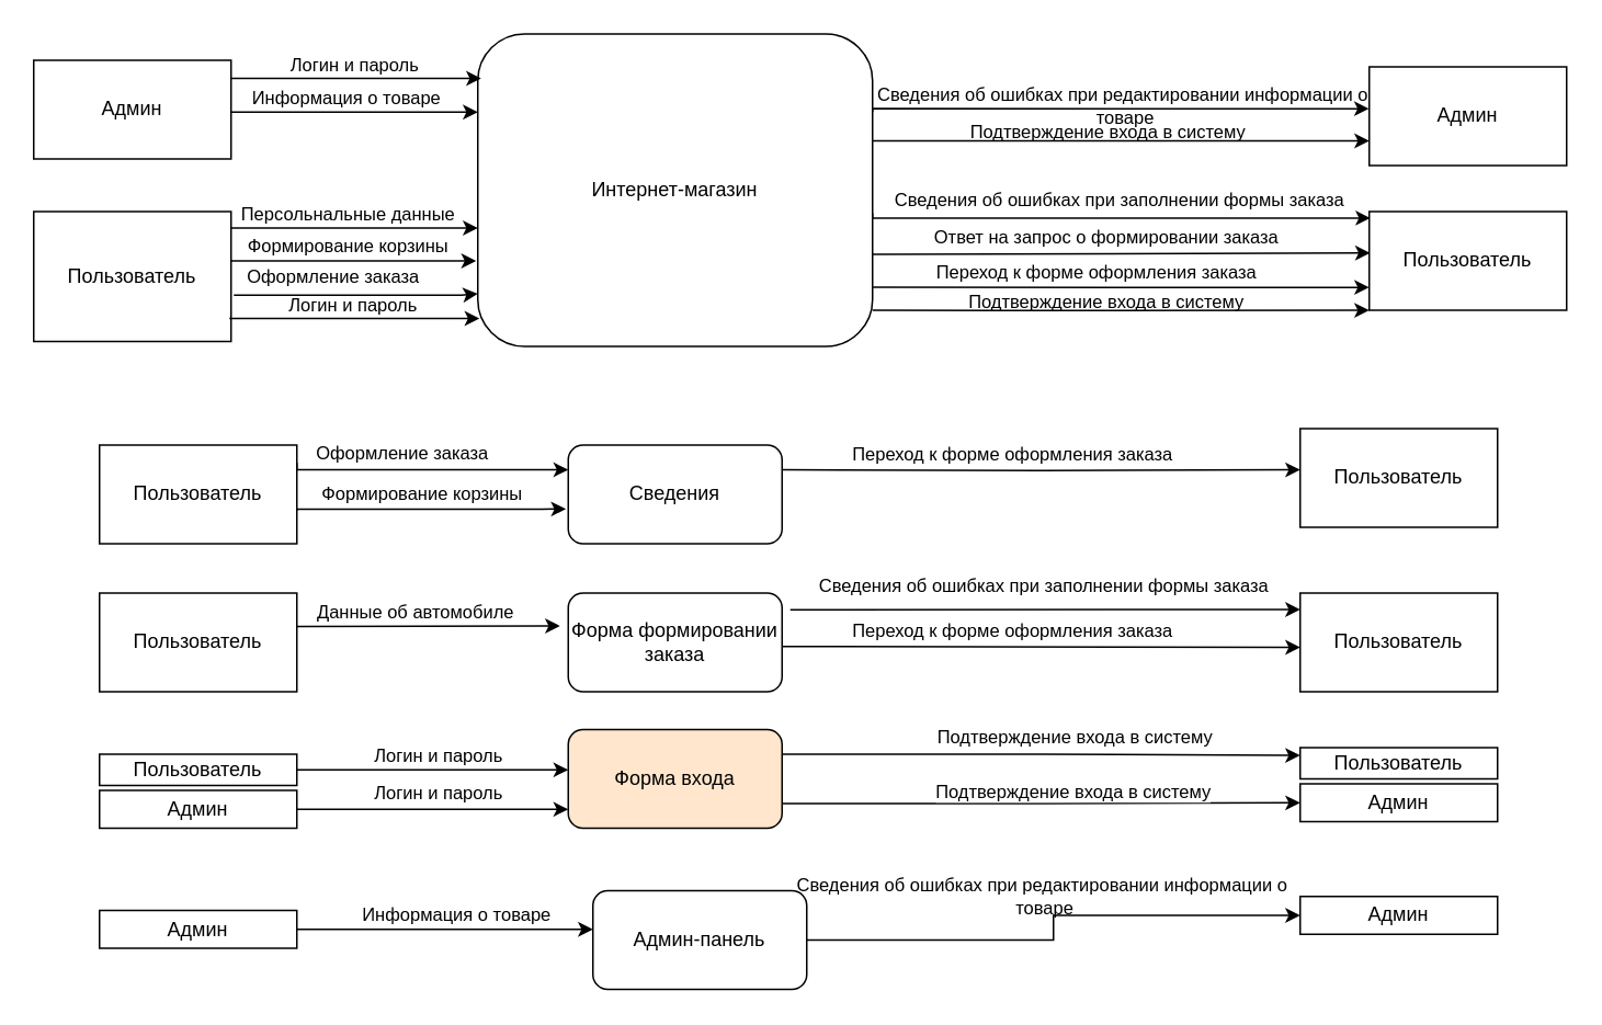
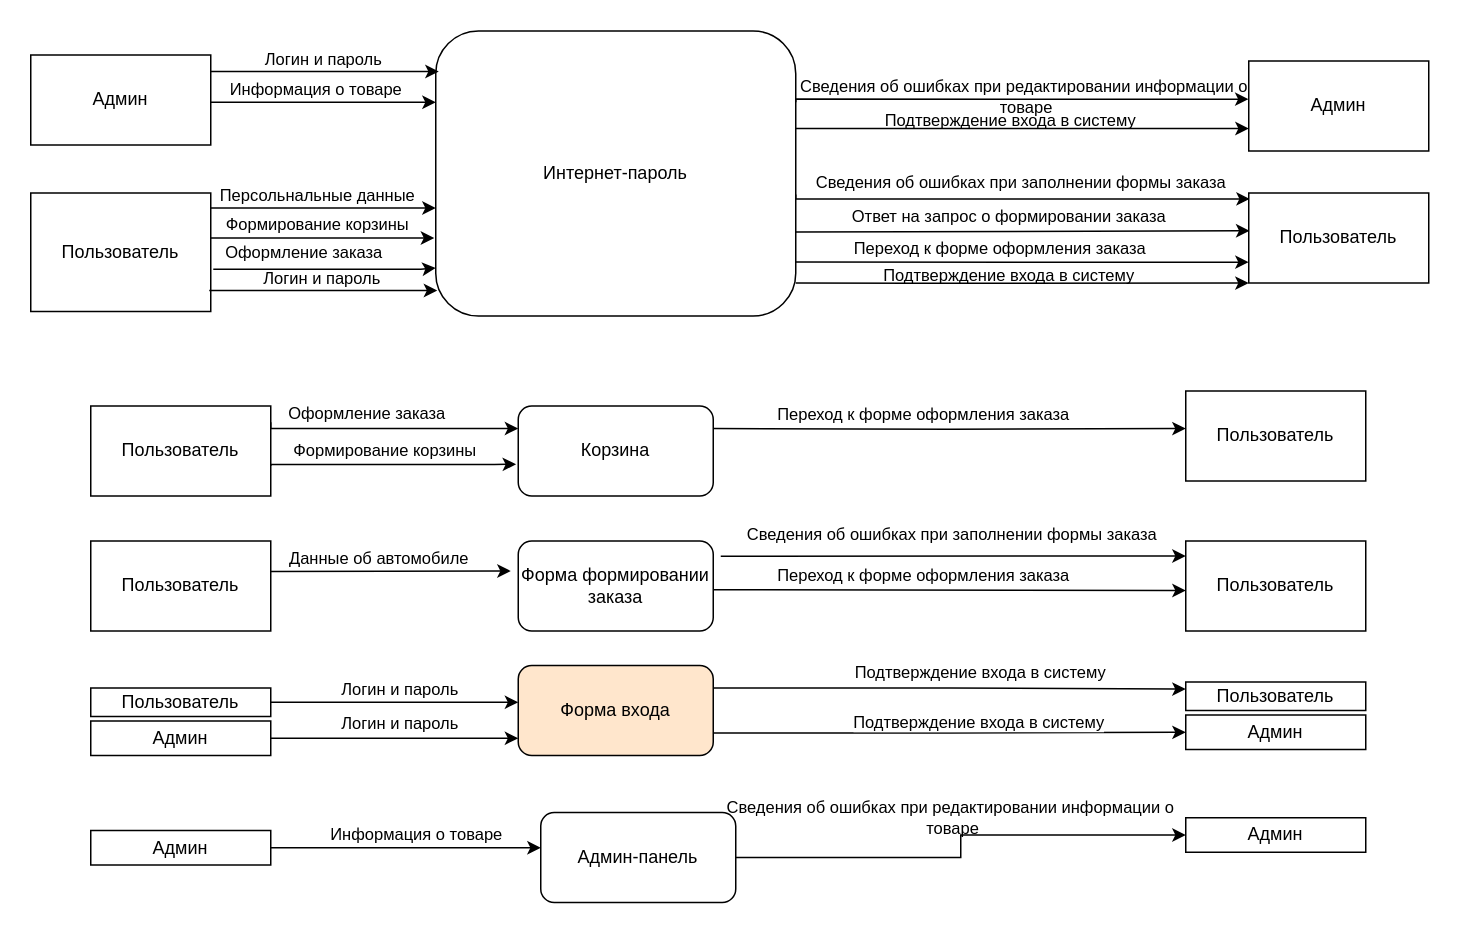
- <mxCell id="12" value="Интернет-магазин" style="rounded=1;whiteSpace=wrap;html=1;" parent="1" vertex="1"><mxGeometry x="290" y="20" width="240" height="190" as="geometry" /></mxCell>
+ <mxCell id="12" value="Интернет-пароль" style="rounded=1;whiteSpace=wrap;html=1;" parent="1" vertex="1"><mxGeometry x="290" y="20" width="240" height="190" as="geometry" /></mxCell>
- <mxCell id="21" value="Сведения" style="rounded=1;whiteSpace=wrap;html=1;" parent="1" vertex="1"><mxGeometry x="345" y="270" width="130" height="60" as="geometry" /></mxCell>
+ <mxCell id="21" value="Корзина" style="rounded=1;whiteSpace=wrap;html=1;" parent="1" vertex="1"><mxGeometry x="345" y="270" width="130" height="60" as="geometry" /></mxCell>
